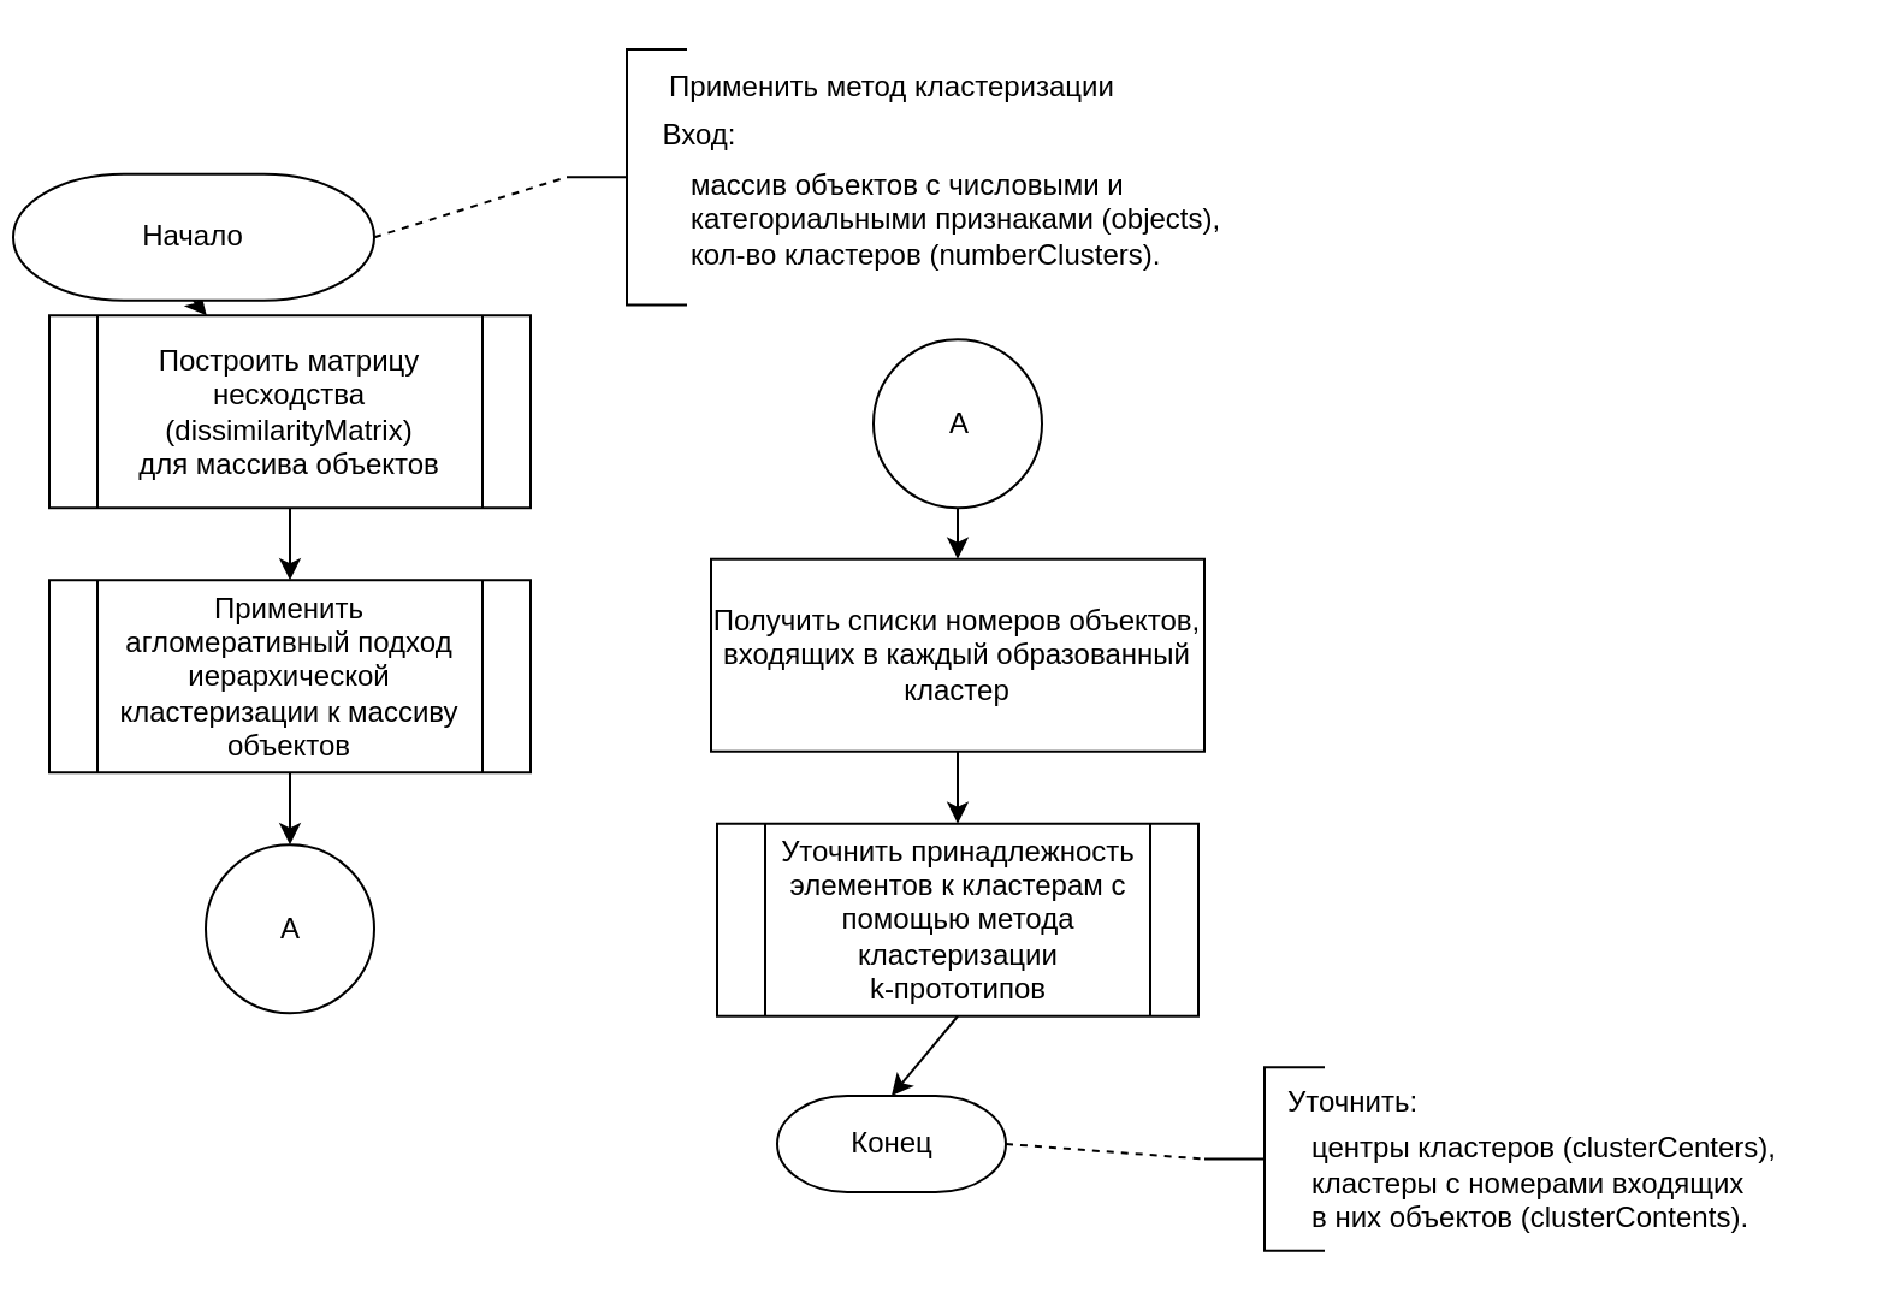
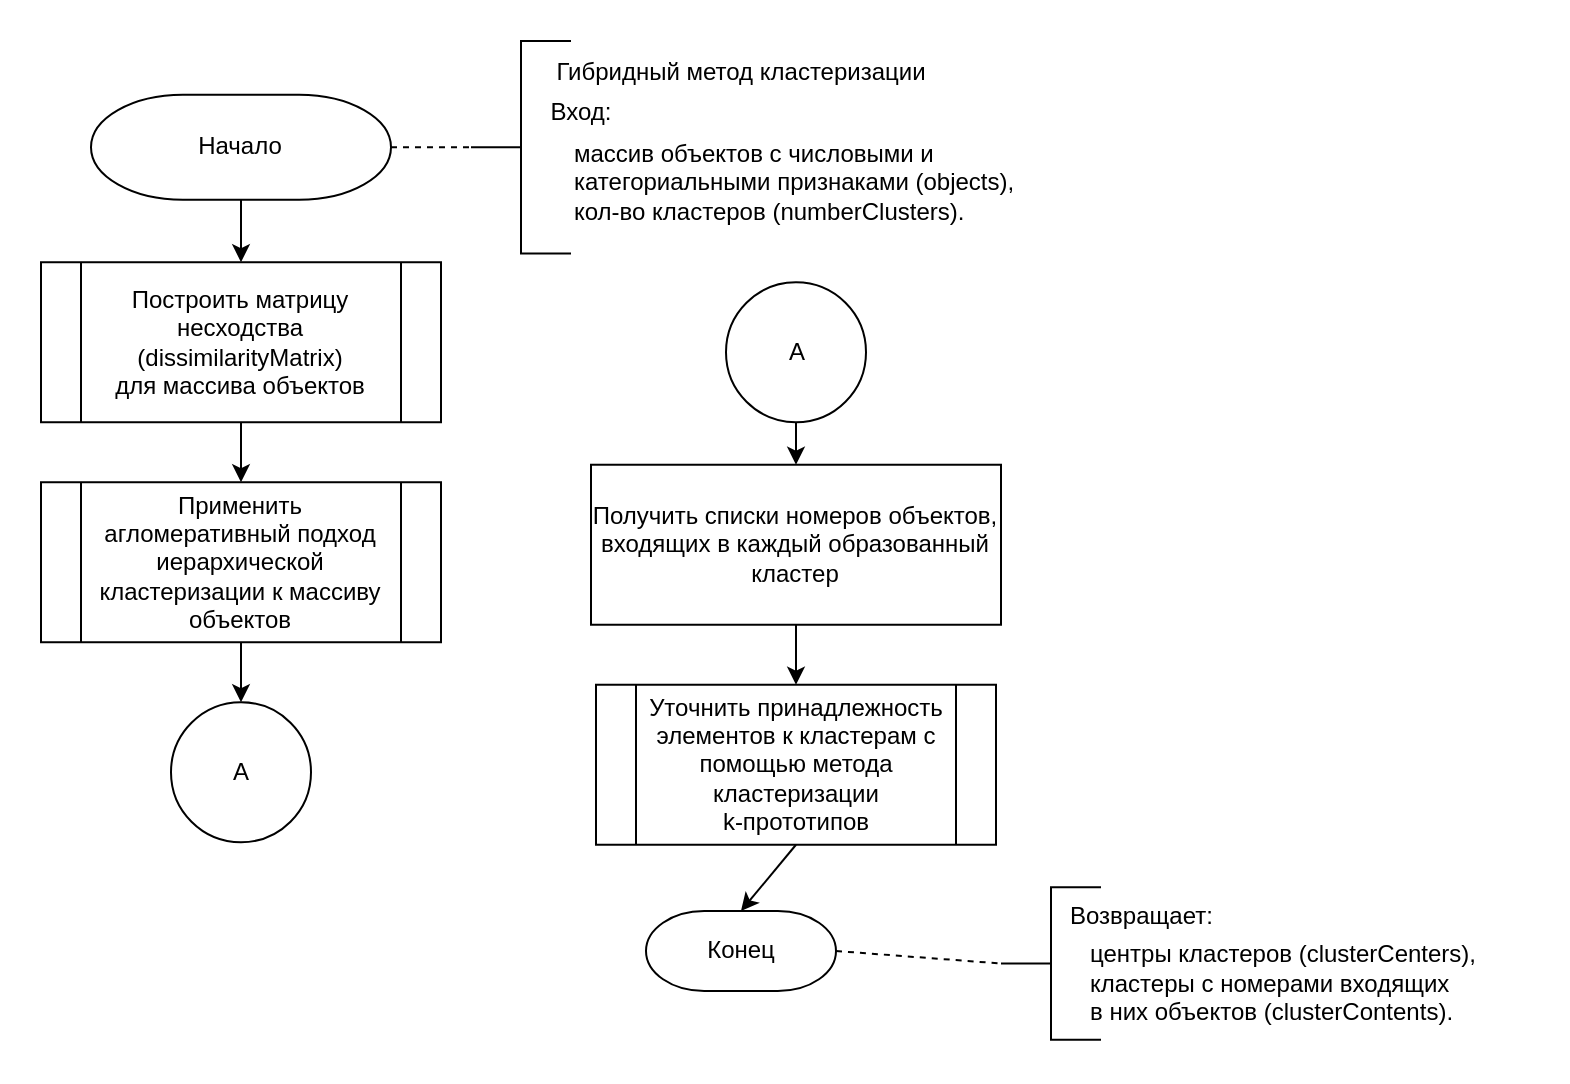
- <mxCell id="6" value="&lt;span style=&quot;font-size: 12px;&quot;&gt;Применить метод кластеризации&lt;/span&gt;" style="text;html=1;align=center;verticalAlign=middle;resizable=0;points=[];autosize=1;strokeColor=none;fillColor=none;fontSize=13;strokeWidth=1;" parent="1" vertex="1"><mxGeometry x="265" y="20" width="210" height="30" as="geometry" /></mxCell>
+ <mxCell id="6" value="&lt;span style=&quot;font-size: 12px;&quot;&gt;Гибридный метод кластеризации&lt;/span&gt;" style="text;html=1;align=center;verticalAlign=middle;resizable=0;points=[];autosize=1;strokeColor=none;fillColor=none;fontSize=13;strokeWidth=1;" parent="1" vertex="1"><mxGeometry x="265" y="20" width="210" height="30" as="geometry" /></mxCell>
- <mxCell id="4" value="Начало" style="strokeWidth=1;html=1;shape=mxgraph.flowchart.terminator;whiteSpace=wrap;strokeColor=default;gradientColor=none;" parent="1" vertex="1"><mxGeometry x="5" y="71.87" width="150" height="52.5" as="geometry" /></mxCell>
+ <mxCell id="4" value="Начало" style="strokeWidth=1;html=1;shape=mxgraph.flowchart.terminator;whiteSpace=wrap;strokeColor=default;gradientColor=none;" parent="1" vertex="1"><mxGeometry x="45" y="46.87" width="150" height="52.5" as="geometry" /></mxCell>
- <mxCell id="20" value="Уточнить:" style="text;html=1;align=left;verticalAlign=middle;resizable=0;points=[];autosize=1;strokeColor=none;fillColor=none;fontSize=12;" parent="1" vertex="1"><mxGeometry x="532.5" y="443.12" width="100" height="30" as="geometry" /></mxCell>
+ <mxCell id="20" value="Возвращает:" style="text;html=1;align=left;verticalAlign=middle;resizable=0;points=[];autosize=1;strokeColor=none;fillColor=none;fontSize=12;" parent="1" vertex="1"><mxGeometry x="532.5" y="443.12" width="100" height="30" as="geometry" /></mxCell>
